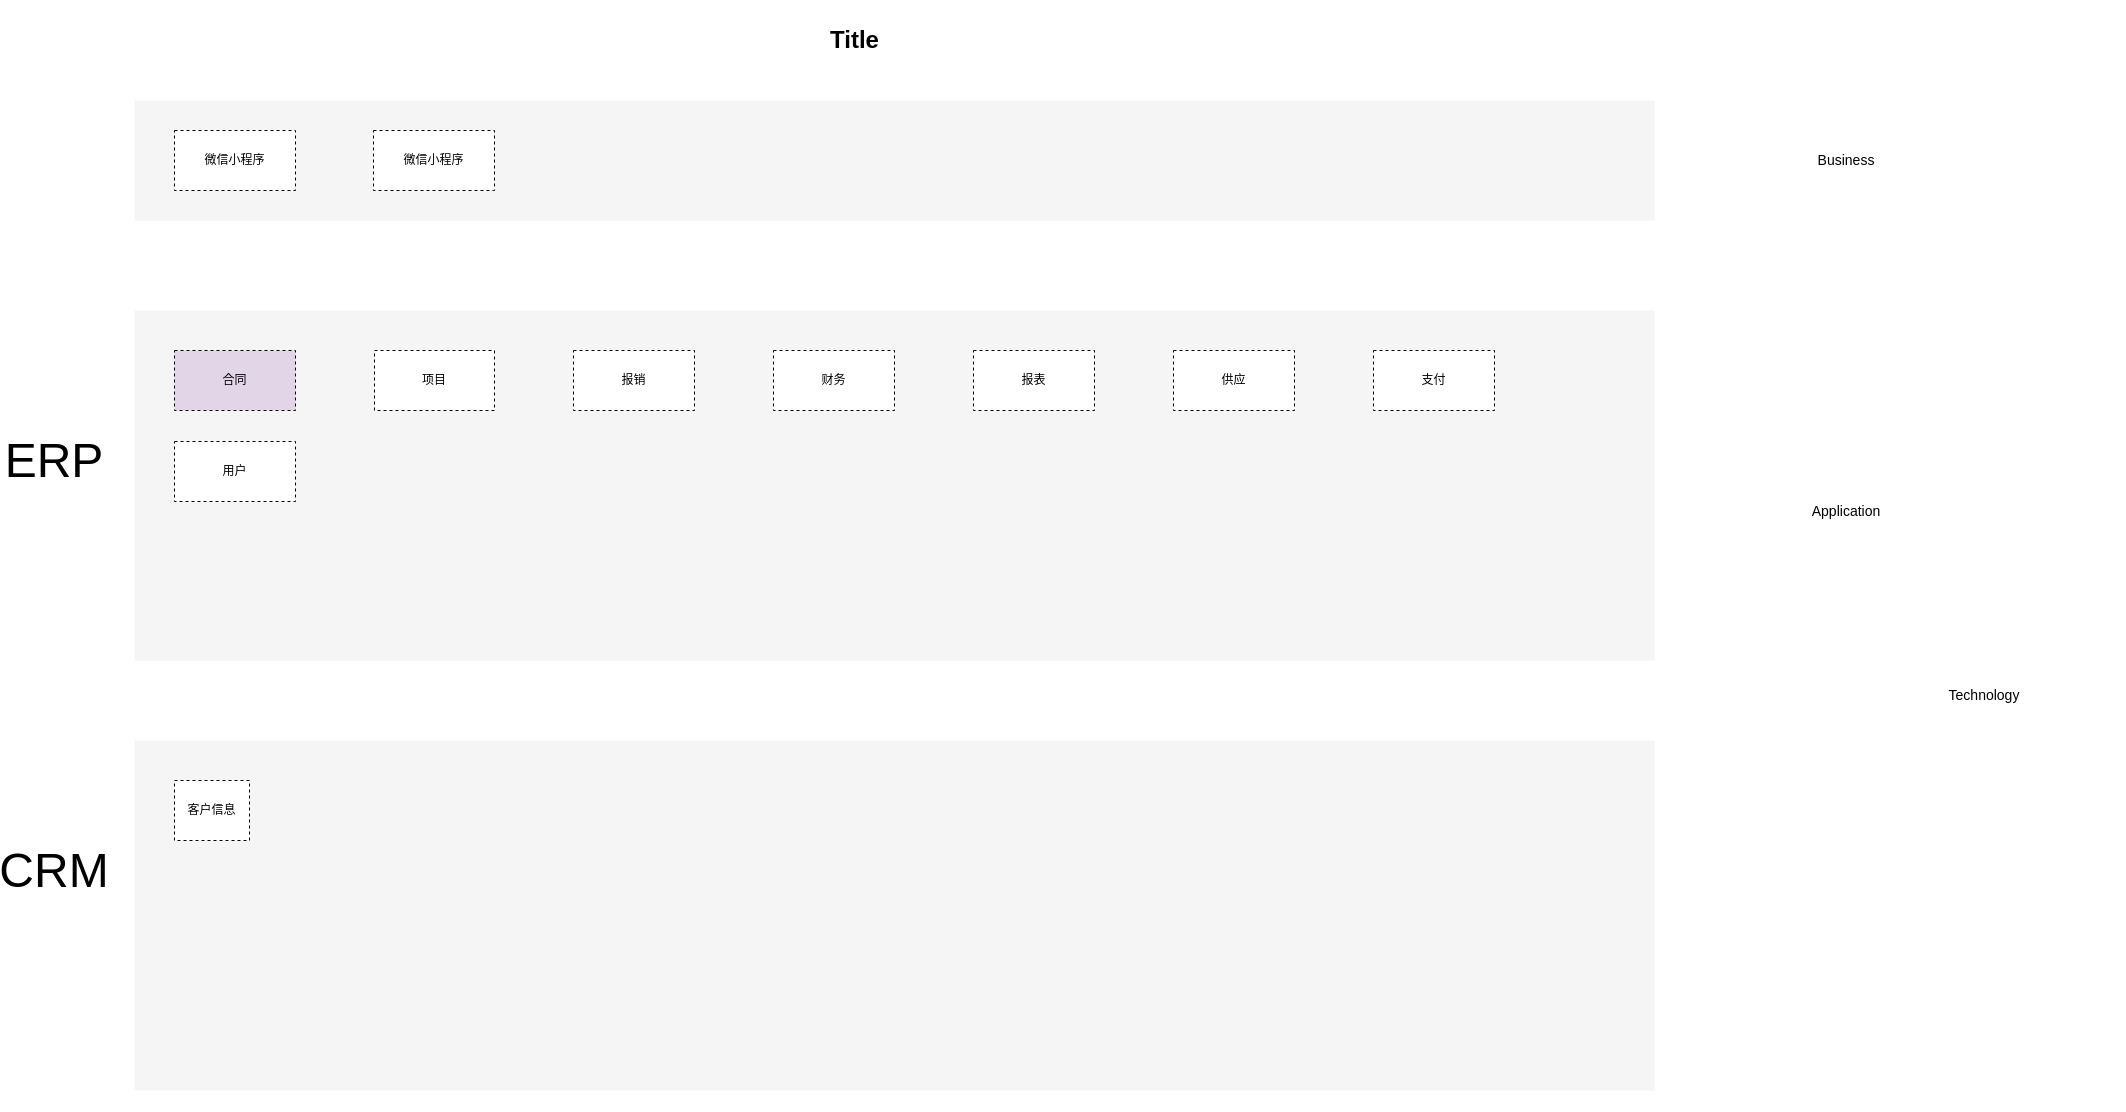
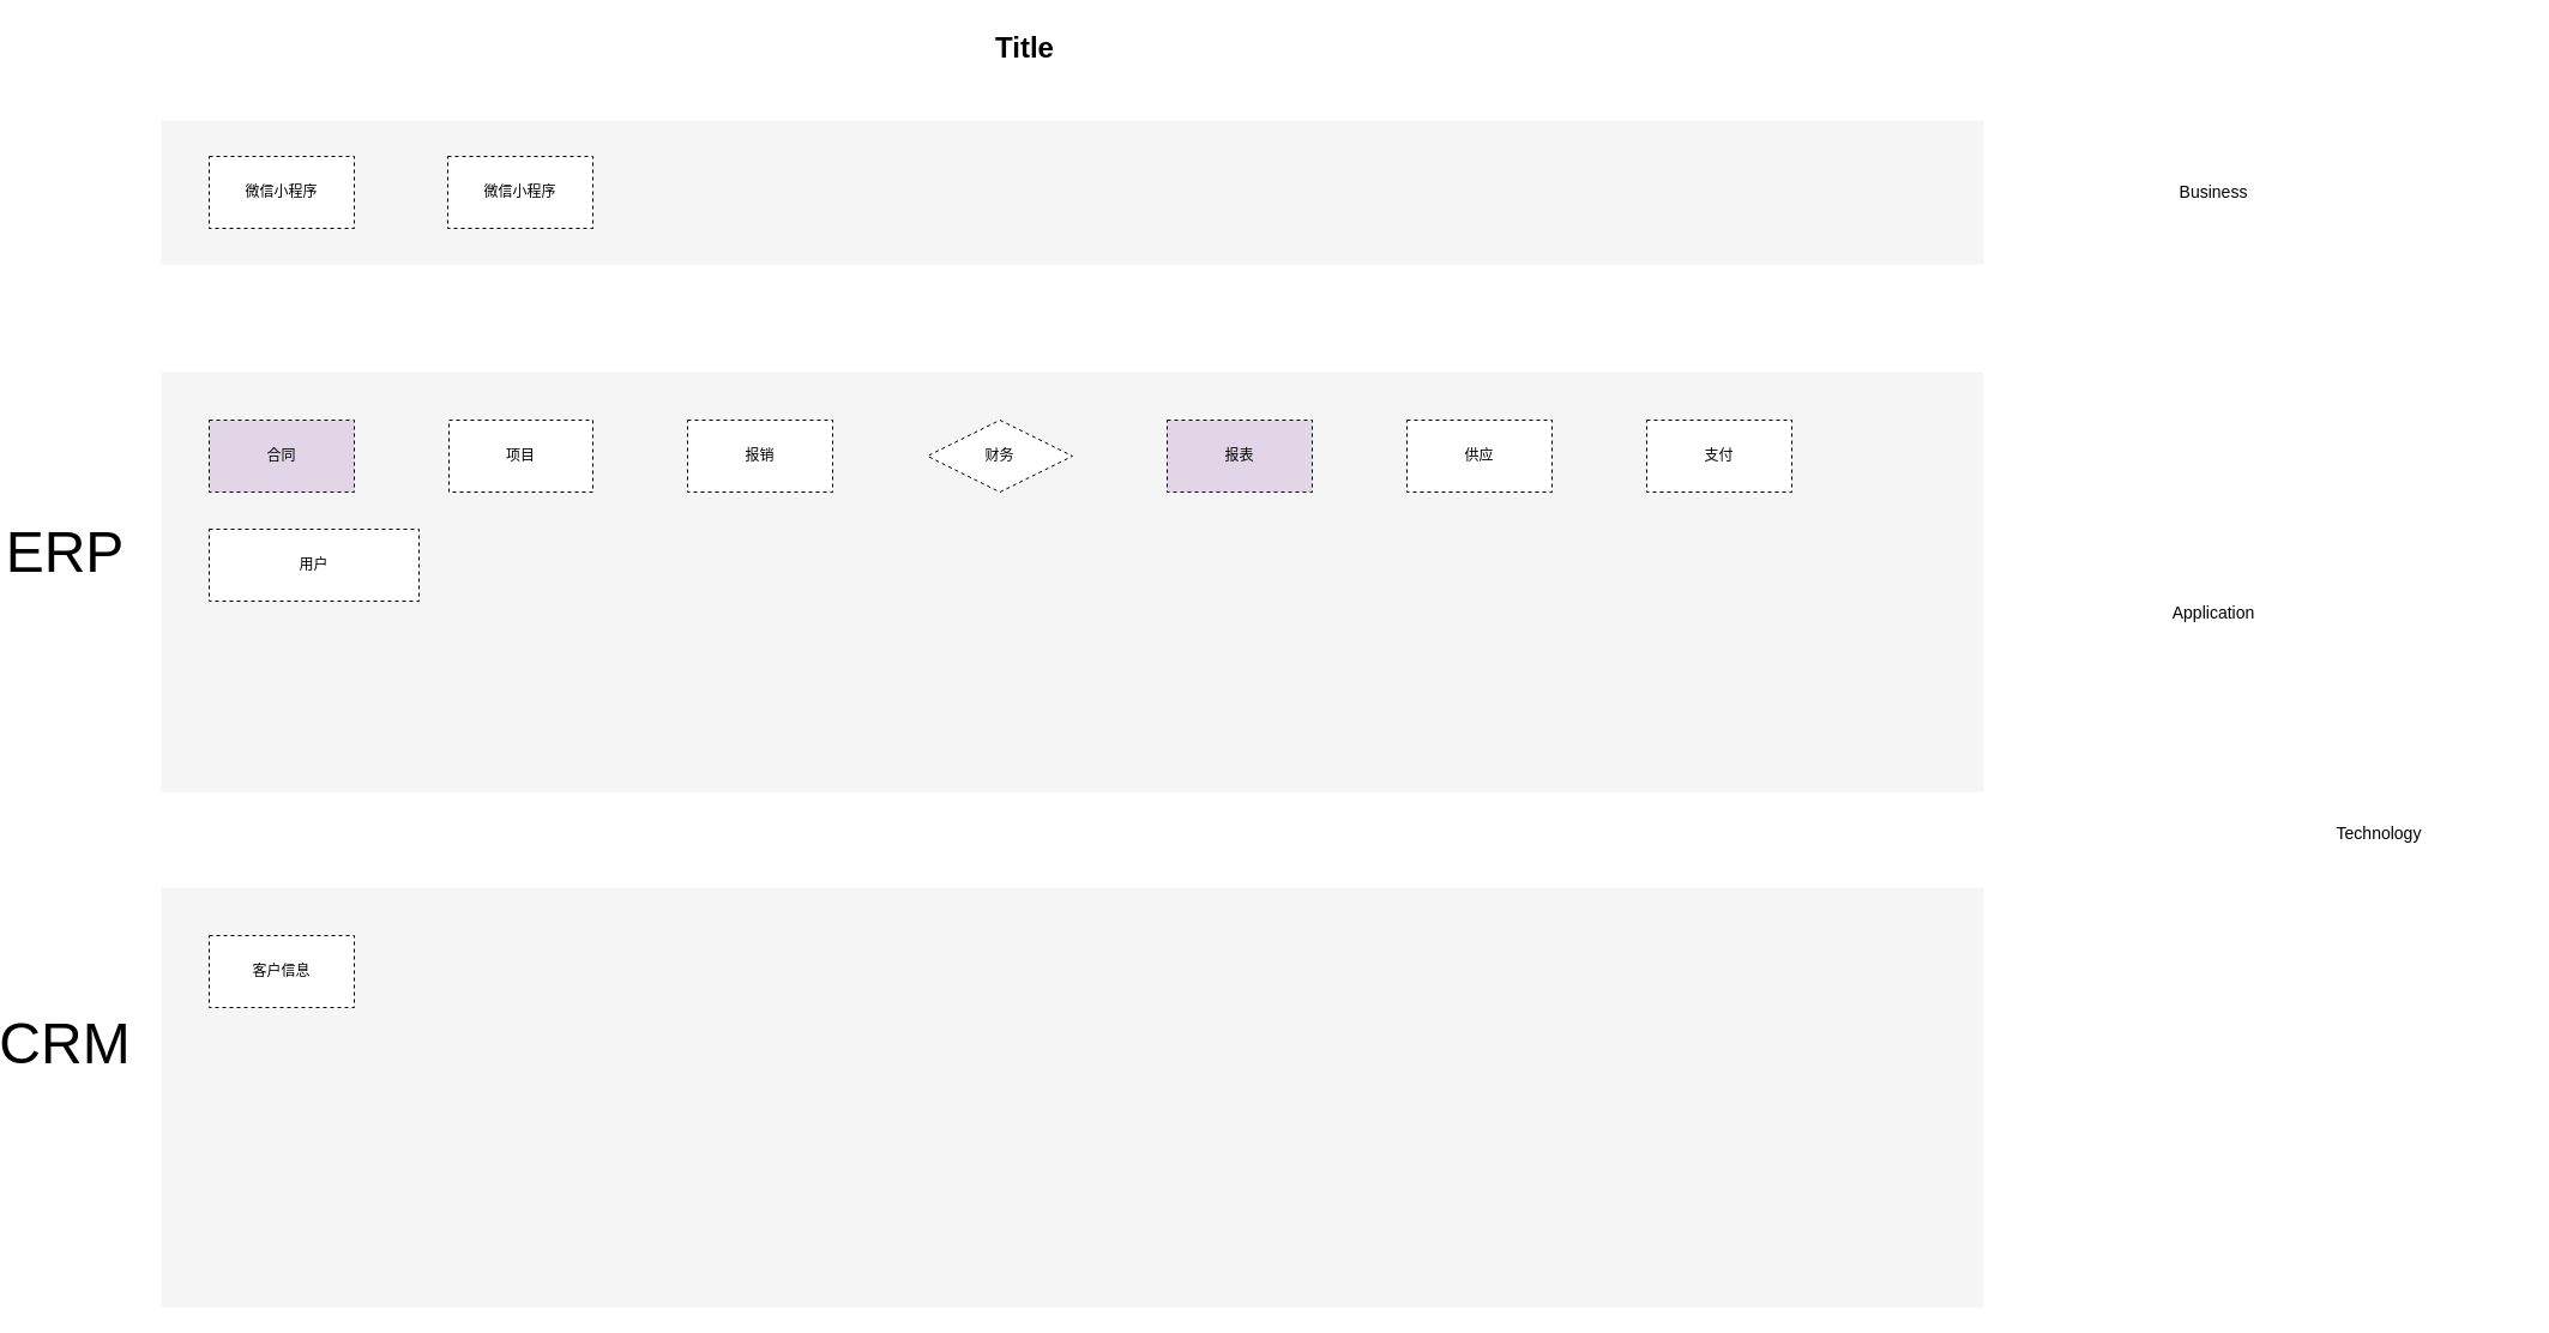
- <mxCell id="12" value="财务" style="rounded=0;whiteSpace=wrap;html=1;dashed=1;strokeColor=#000000;" vertex="1" parent="1"><mxGeometry x="759" y="350" width="121" height="60" as="geometry" /></mxCell>
+ <mxCell id="12" value="财务" style="rhombus;whiteSpace=wrap;html=1;dashed=1;strokeColor=#000000;" vertex="1" parent="1"><mxGeometry x="759" y="350" width="121" height="60" as="geometry" /></mxCell>
- <mxCell id="13" value="报表" style="rounded=0;whiteSpace=wrap;html=1;dashed=1;strokeColor=#000000;" vertex="1" parent="1"><mxGeometry x="959" y="350" width="121" height="60" as="geometry" /></mxCell>
+ <mxCell id="13" value="报表" style="rounded=0;whiteSpace=wrap;html=1;dashed=1;strokeColor=#000000;fillColor=#e1d5e7;" vertex="1" parent="1"><mxGeometry x="959" y="350" width="121" height="60" as="geometry" /></mxCell>
- <mxCell id="20" value="用户" style="rounded=0;whiteSpace=wrap;html=1;dashed=1;strokeColor=#000000;" vertex="1" parent="1"><mxGeometry x="160" y="441" width="121" height="60" as="geometry" /></mxCell>
+ <mxCell id="20" value="用户" style="rounded=0;whiteSpace=wrap;html=1;dashed=1;strokeColor=#000000;" vertex="1" parent="1"><mxGeometry x="160" y="441" width="175" height="60" as="geometry" /></mxCell>
- <mxCell id="19" value="客户信息" style="rounded=0;whiteSpace=wrap;html=1;dashed=1;strokeColor=#000000;" vertex="1" parent="1"><mxGeometry x="160" y="780" width="75" height="60" as="geometry" /></mxCell>
+ <mxCell id="19" value="客户信息" style="rounded=0;whiteSpace=wrap;html=1;dashed=1;strokeColor=#000000;" vertex="1" parent="1"><mxGeometry x="160" y="780" width="121" height="60" as="geometry" /></mxCell>
